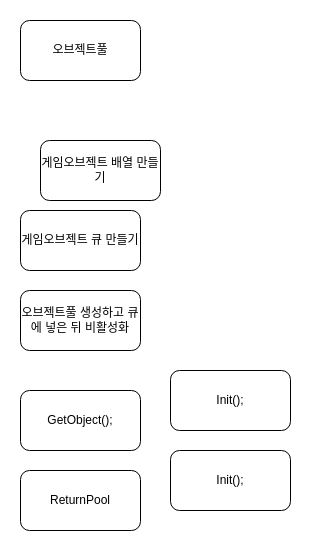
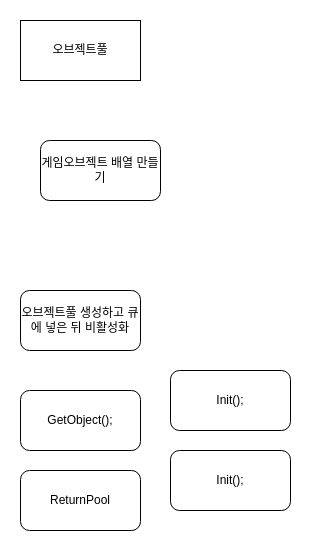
- <mxCell id="2" value="오브젝트풀" style="rounded=1;whiteSpace=wrap;html=1;" vertex="1" parent="1"><mxGeometry x="20" y="20" width="120" height="60" as="geometry" /></mxCell>
+ <mxCell id="2" value="오브젝트풀" style="whiteSpace=wrap;html=1;rounded=0;" vertex="1" parent="1"><mxGeometry x="20" y="20" width="120" height="60" as="geometry" /></mxCell>
- <mxCell id="4" value="게임오브젝트 큐 만들기" style="rounded=1;whiteSpace=wrap;html=1;" vertex="1" parent="1"><mxGeometry x="20" y="210" width="120" height="60" as="geometry" /></mxCell>
